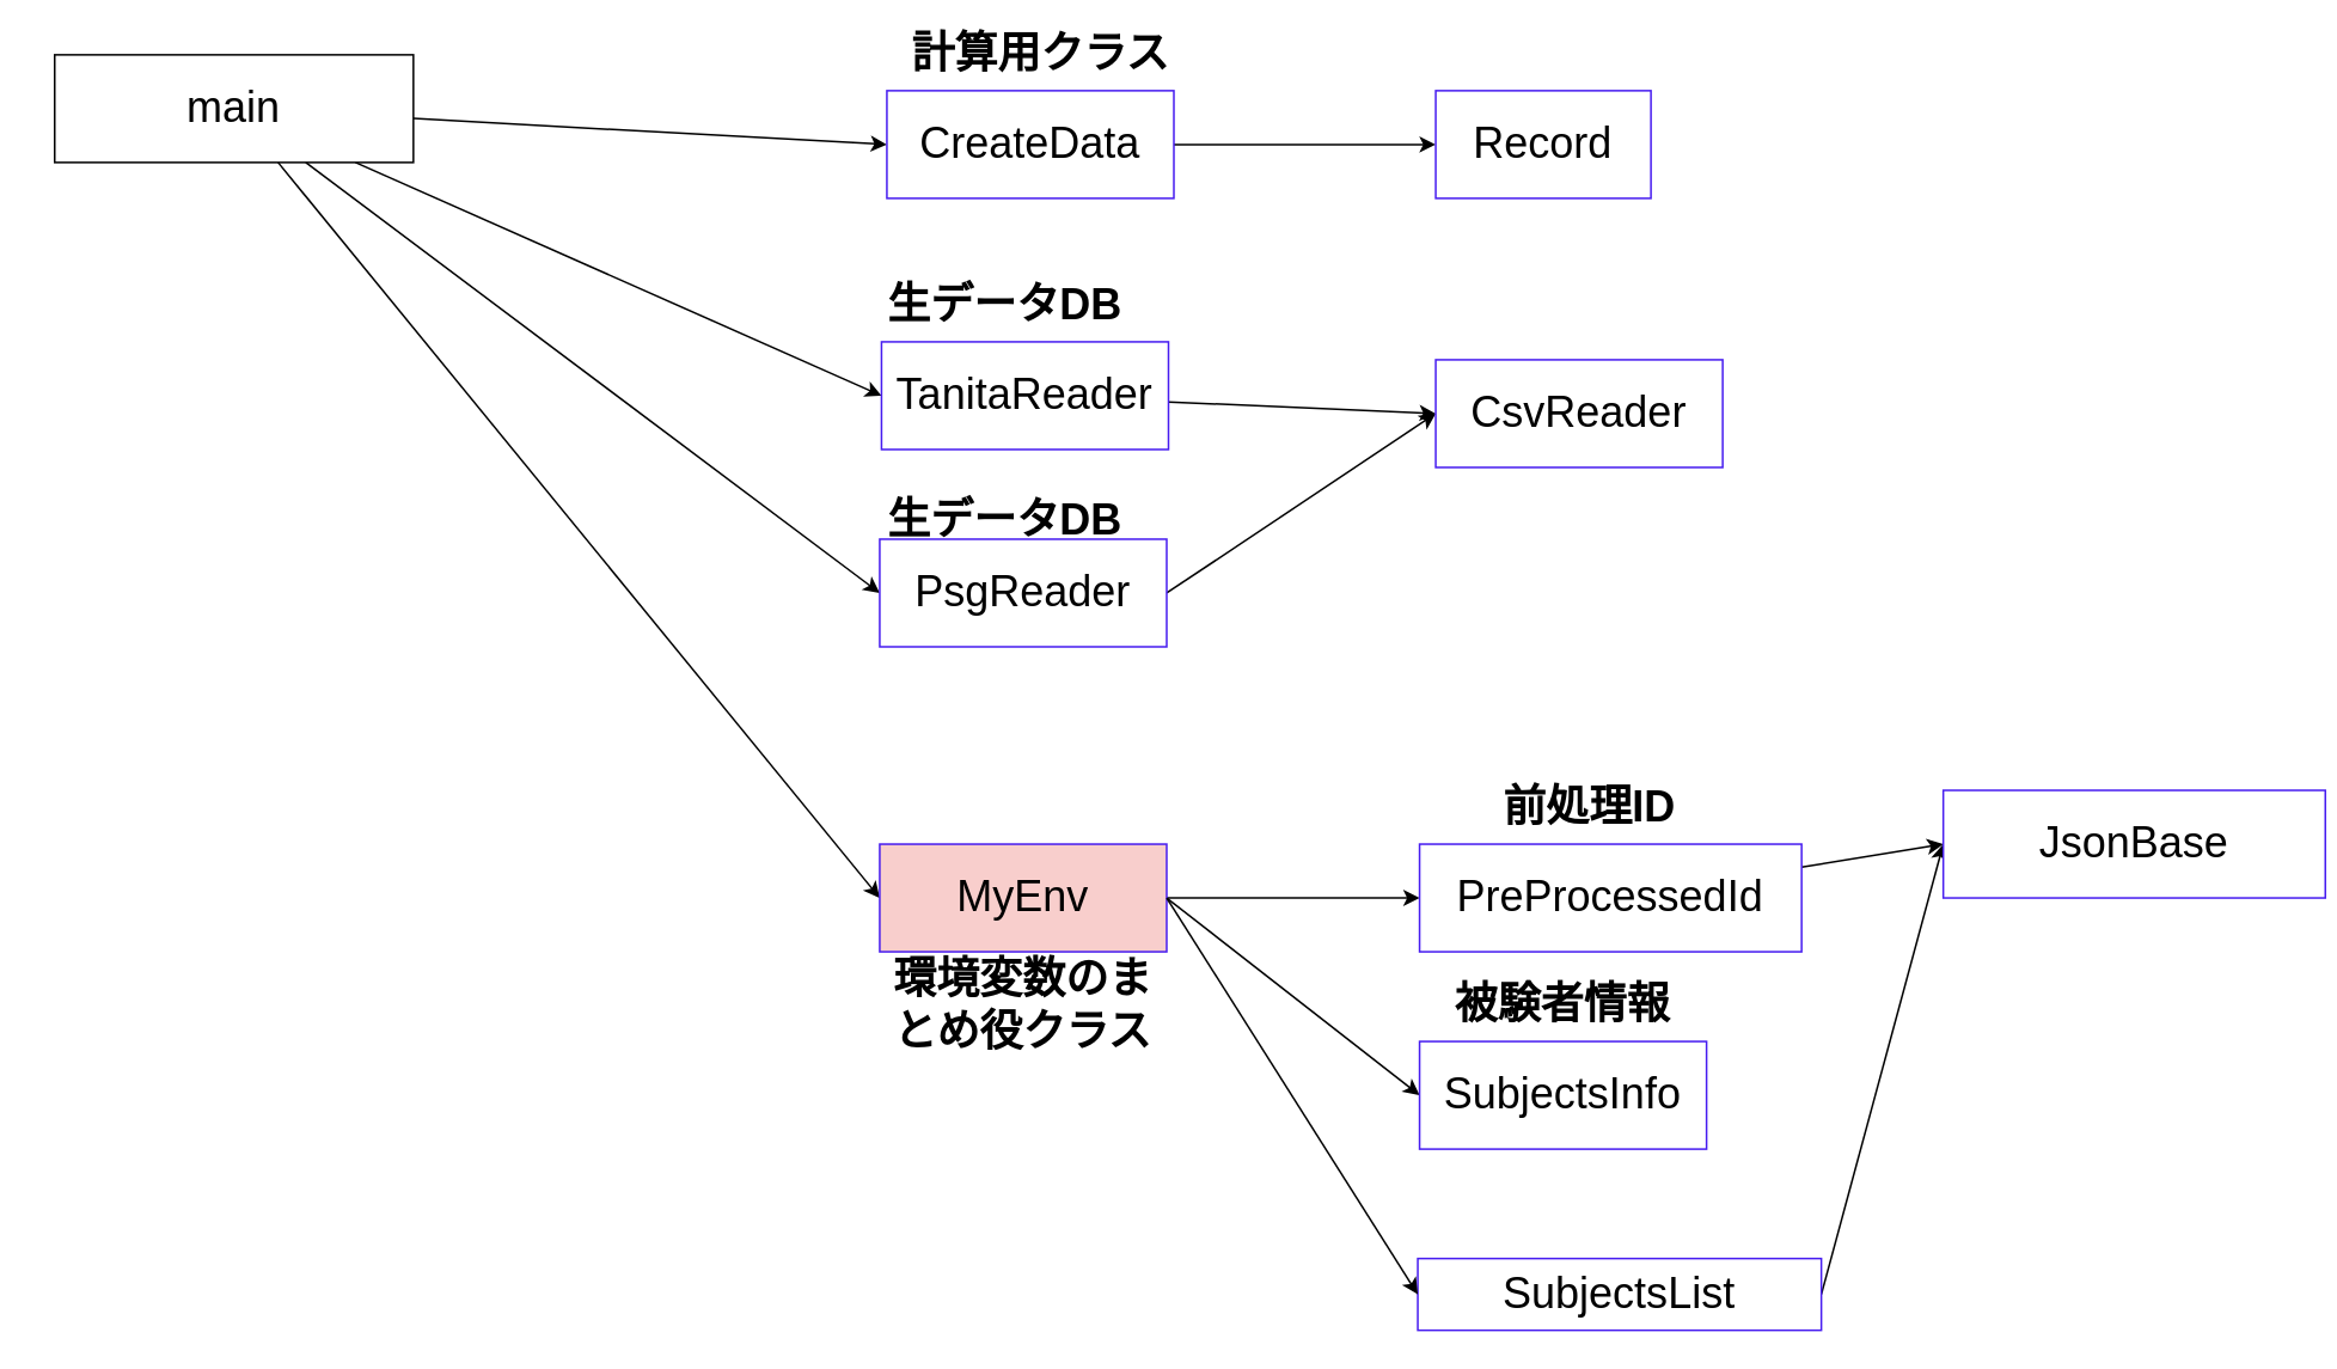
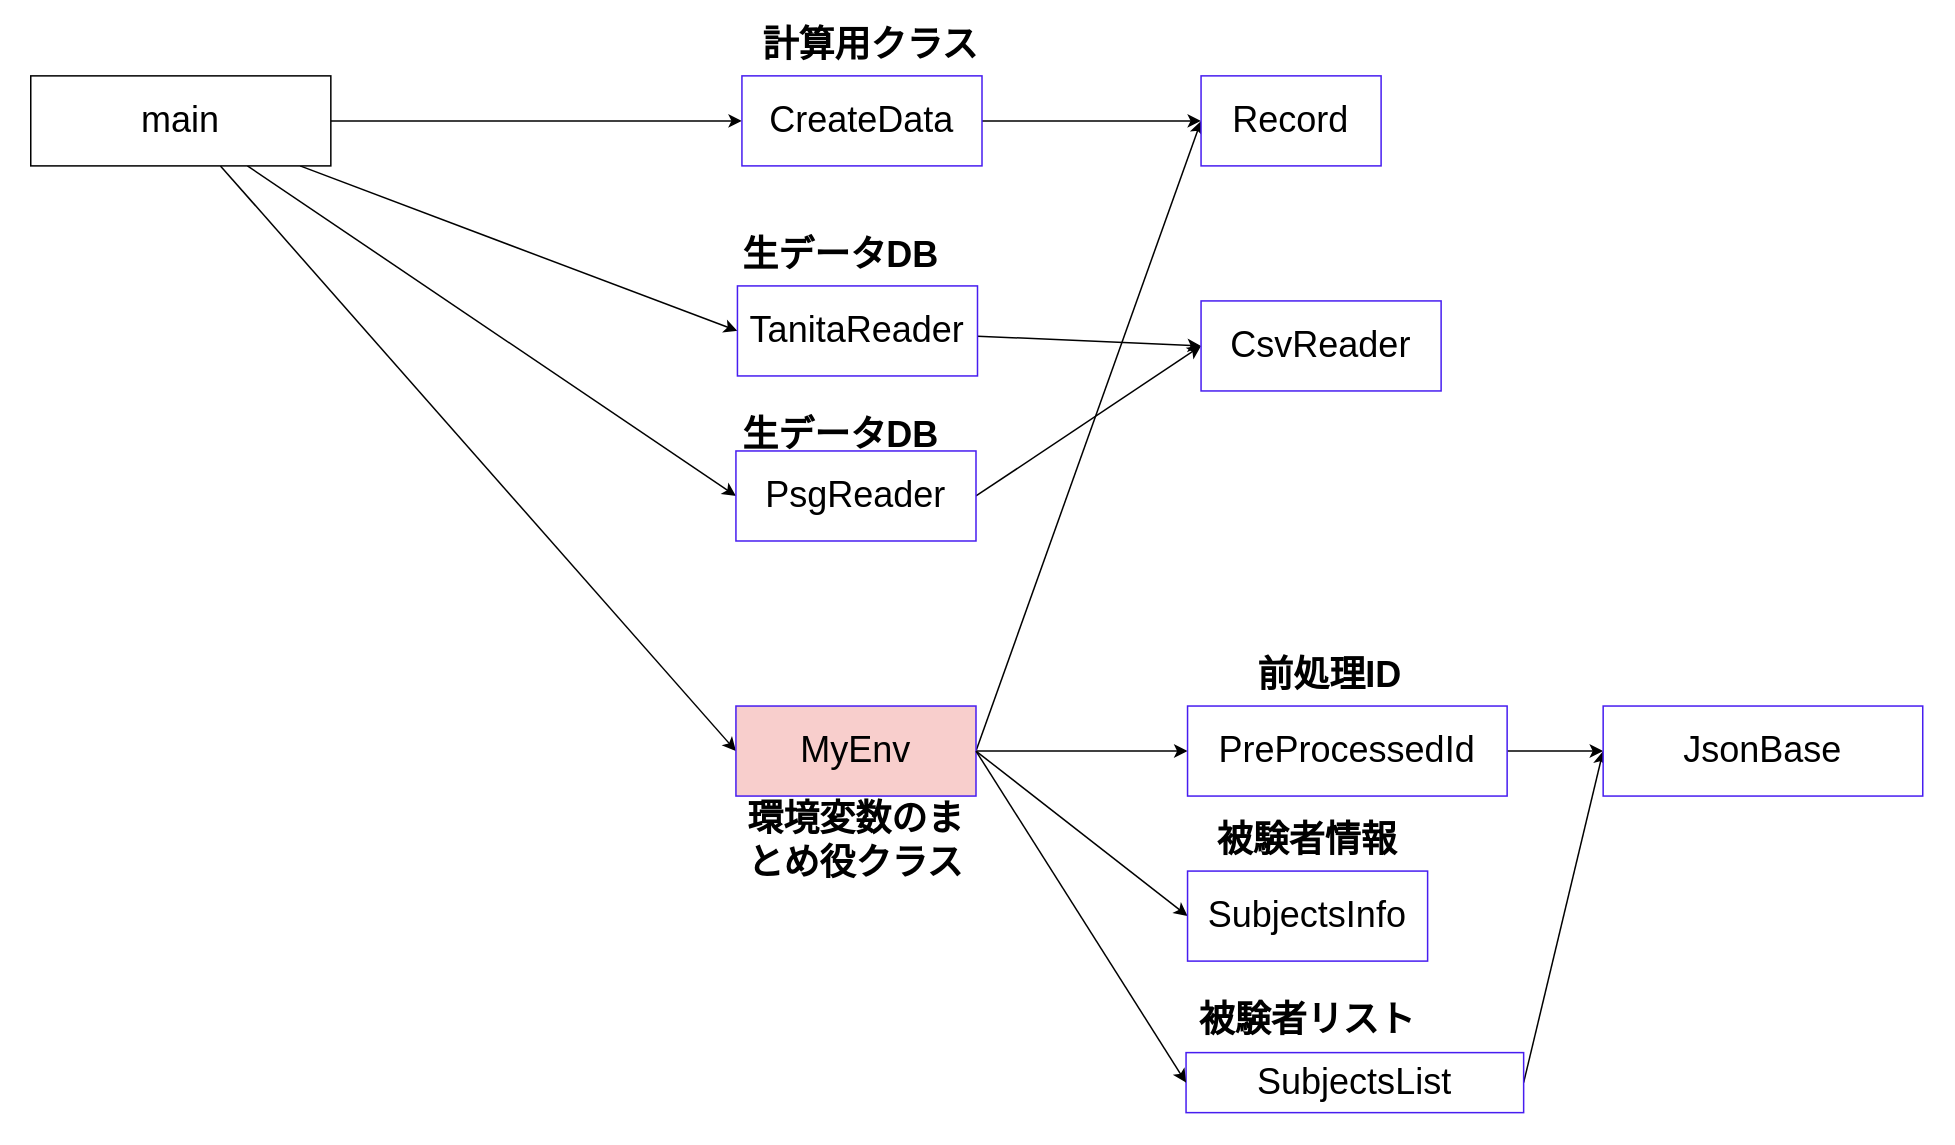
- <mxCell id="6" value="&lt;span style=&quot;font-size: 24px&quot;&gt;main&lt;/span&gt;" style="whiteSpace=wrap;html=1;" parent="1" vertex="1"><mxGeometry x="30" y="30" width="200" height="60" as="geometry" /></mxCell>
+ <mxCell id="6" value="&lt;span style=&quot;font-size: 24px&quot;&gt;main&lt;/span&gt;" style="whiteSpace=wrap;html=1;" parent="1" vertex="1"><mxGeometry x="20" y="50" width="200" height="60" as="geometry" /></mxCell>
+ <mxCell id="15" style="edgeStyle=none;html=1;entryX=0;entryY=0.5;entryDx=0;entryDy=0;exitX=1;exitY=0.5;exitDx=0;exitDy=0;" parent="1" source="16" target="24" edge="1"><mxGeometry relative="1" as="geometry" /></mxCell>
- <mxCell id="23" value="&lt;span style=&quot;font-size: 24px&quot;&gt;JsonBase&lt;/span&gt;" style="whiteSpace=wrap;html=1;strokeColor=#471DF0;" parent="1" vertex="1"><mxGeometry x="1083" y="440" width="213" height="60" as="geometry" /></mxCell>
+ <mxCell id="23" value="&lt;span style=&quot;font-size: 24px&quot;&gt;JsonBase&lt;/span&gt;" style="whiteSpace=wrap;html=1;strokeColor=#471DF0;" parent="1" vertex="1"><mxGeometry x="1068" y="470" width="213" height="60" as="geometry" /></mxCell>
+ <mxCell id="29" value="&lt;span style=&quot;font-size: 24px&quot;&gt;被験者リスト&lt;/span&gt;" style="text;html=1;strokeColor=none;fillColor=none;align=center;verticalAlign=middle;whiteSpace=wrap;rounded=0;fontStyle=1;shadow=0;" parent="1" vertex="1"><mxGeometry x="792" y="670" width="158" height="20" as="geometry" /></mxCell>
